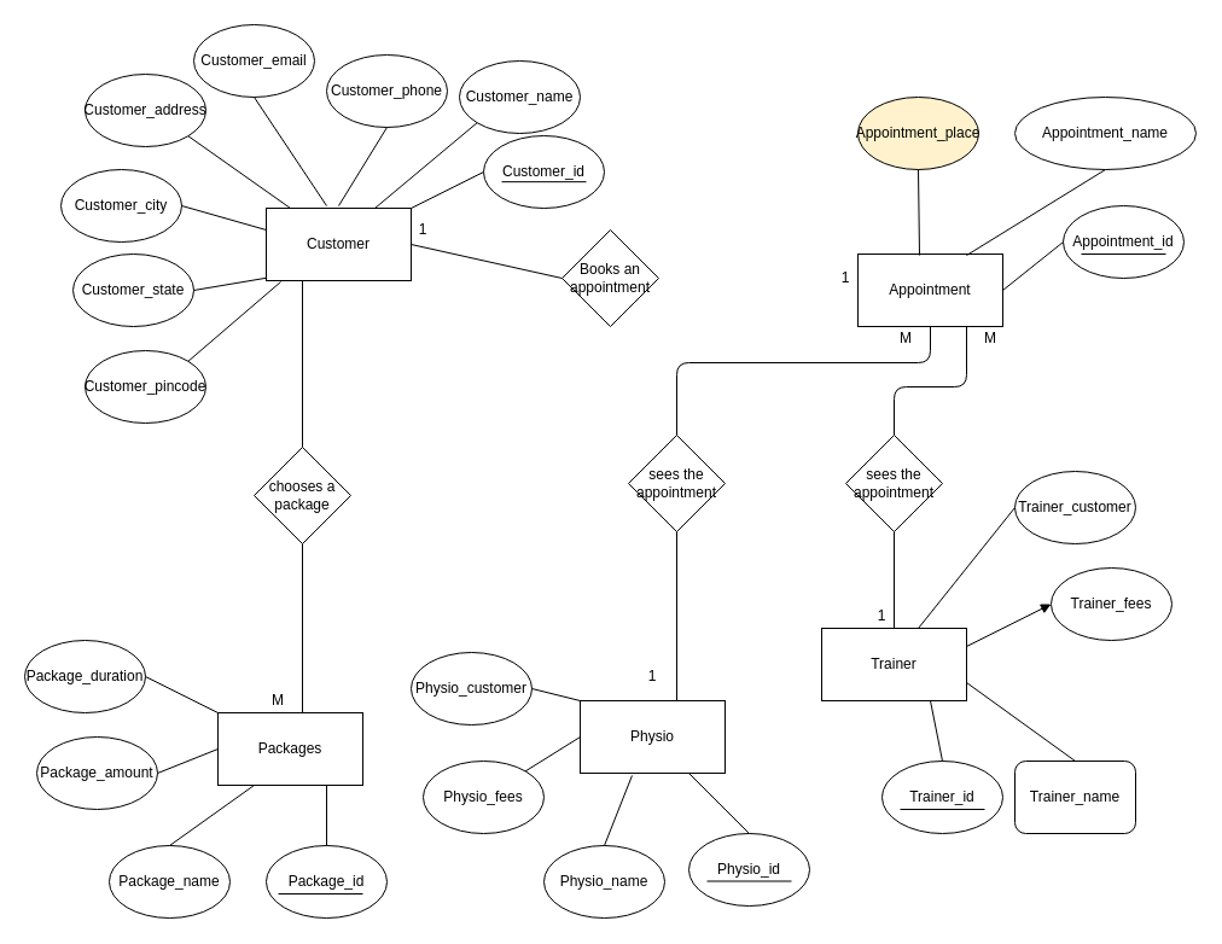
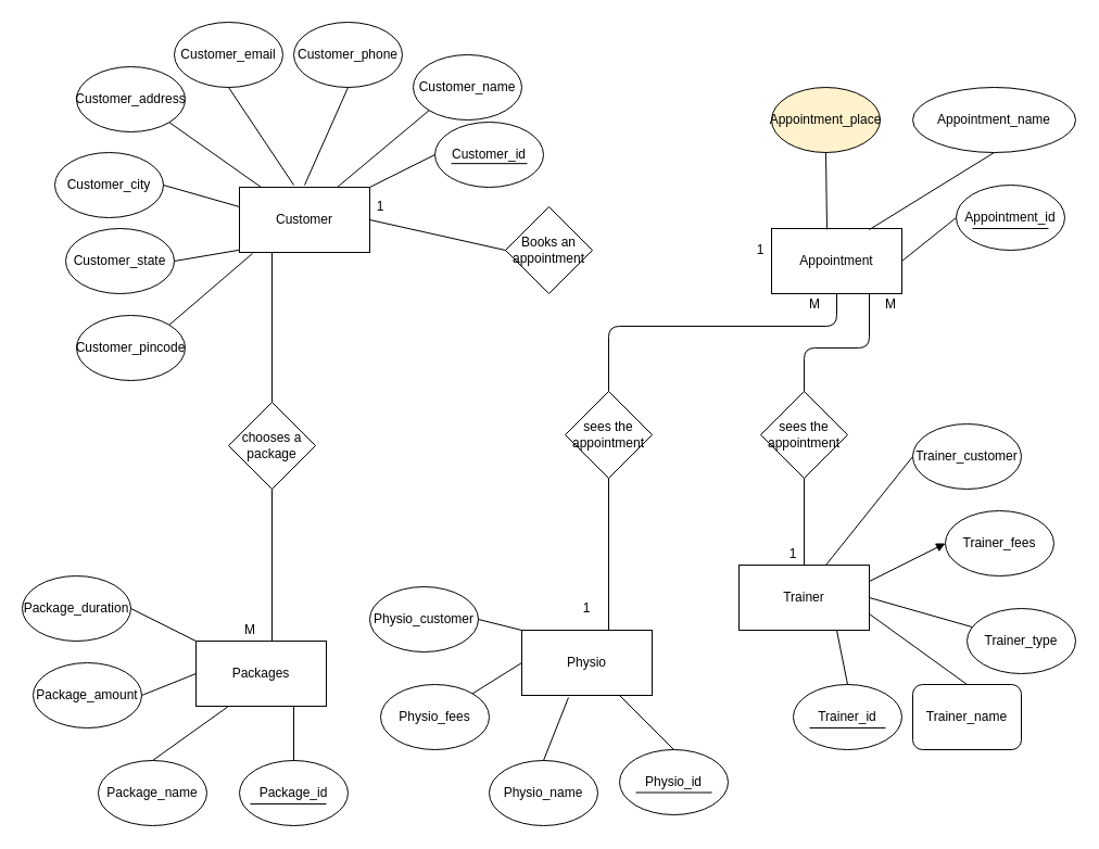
- <mxCell id="7" value="Customer_phone" style="ellipse;whiteSpace=wrap;html=1;" vertex="1" parent="1"><mxGeometry x="270" y="45" width="100" height="60" as="geometry" /></mxCell>
+ <mxCell id="7" value="Customer_phone" style="ellipse;whiteSpace=wrap;html=1;" vertex="1" parent="1"><mxGeometry x="270" y="20" width="100" height="60" as="geometry" /></mxCell>
+ <mxCell id="67" value="" style="endArrow=none;html=1;exitX=1;exitY=0.5;exitDx=0;exitDy=0;" edge="1" parent="1" source="3" target="25"><mxGeometry width="50" height="50" relative="1" as="geometry"><mxPoint x="800" y="610" as="sourcePoint" /><mxPoint x="880" y="510" as="targetPoint" /></mxGeometry></mxCell>
+ <mxCell id="25" value="Trainer_type" style="ellipse;whiteSpace=wrap;html=1;" vertex="1" parent="1"><mxGeometry x="890" y="560" width="100" height="60" as="geometry" /></mxCell>
